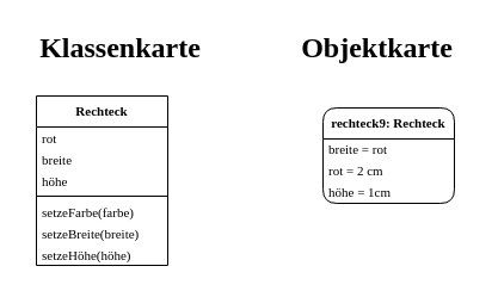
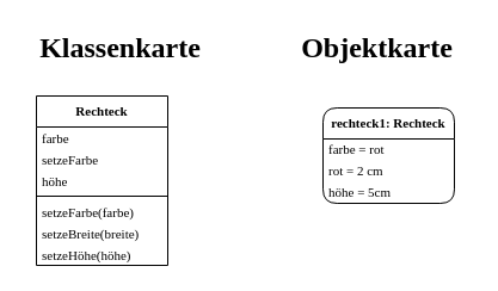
- <mxCell id="10" value="rechteck9: Rechteck" style="swimlane;fontStyle=1;align=center;verticalAlign=top;childLayout=stackLayout;horizontal=1;startSize=26;horizontalStack=0;resizeParent=1;resizeParentMax=0;resizeLast=0;collapsible=1;marginBottom=0;fontFamily=Alegreya;fontSize=11;rounded=1;perimeterSpacing=0;" parent="1" vertex="1"><mxGeometry x="270" y="90" width="110" height="80" as="geometry"><mxRectangle x="850" y="510" width="80" height="30" as="alternateBounds" /></mxGeometry></mxCell>
+ <mxCell id="10" value="rechteck1: Rechteck" style="swimlane;fontStyle=1;align=center;verticalAlign=top;childLayout=stackLayout;horizontal=1;startSize=26;horizontalStack=0;resizeParent=1;resizeParentMax=0;resizeLast=0;collapsible=1;marginBottom=0;fontFamily=Alegreya;fontSize=11;rounded=1;perimeterSpacing=0;" parent="1" vertex="1"><mxGeometry x="270" y="90" width="110" height="80" as="geometry"><mxRectangle x="850" y="510" width="80" height="30" as="alternateBounds" /></mxGeometry></mxCell>
- <mxCell id="3" value="rot" style="text;strokeColor=none;fillColor=none;align=left;verticalAlign=middle;spacingLeft=3;spacingRight=4;overflow=hidden;rotatable=0;points=[[0,0.5],[1,0.5]];portConstraint=eastwest;fontFamily=Alegreya;fontSize=11;" parent="2" vertex="1"><mxGeometry y="26" width="110" height="18" as="geometry" /></mxCell>
+ <mxCell id="3" value="farbe" style="text;strokeColor=none;fillColor=none;align=left;verticalAlign=middle;spacingLeft=3;spacingRight=4;overflow=hidden;rotatable=0;points=[[0,0.5],[1,0.5]];portConstraint=eastwest;fontFamily=Alegreya;fontSize=11;" parent="2" vertex="1"><mxGeometry y="26" width="110" height="18" as="geometry" /></mxCell>
- <mxCell id="11" value="breite = rot" style="text;strokeColor=none;fillColor=none;align=left;verticalAlign=middle;spacingLeft=3;spacingRight=4;overflow=hidden;rotatable=0;points=[[0,0.5],[1,0.5]];portConstraint=eastwest;fontFamily=Alegreya;fontSize=11;fontStyle=0;html=1;imageWidth=24;imageHeight=24;comic=0;imageAspect=0;" parent="10" vertex="1"><mxGeometry y="26" width="110" height="18" as="geometry" /></mxCell>
+ <mxCell id="11" value="farbe = rot" style="text;strokeColor=none;fillColor=none;align=left;verticalAlign=middle;spacingLeft=3;spacingRight=4;overflow=hidden;rotatable=0;points=[[0,0.5],[1,0.5]];portConstraint=eastwest;fontFamily=Alegreya;fontSize=11;fontStyle=0;html=1;imageWidth=24;imageHeight=24;comic=0;imageAspect=0;" parent="10" vertex="1"><mxGeometry y="26" width="110" height="18" as="geometry" /></mxCell>
- <mxCell id="4" value="breite" style="text;strokeColor=none;fillColor=none;align=left;verticalAlign=middle;spacingLeft=3;spacingRight=4;overflow=hidden;rotatable=0;points=[[0,0.5],[1,0.5]];portConstraint=eastwest;fontFamily=Alegreya;fontSize=11;" parent="2" vertex="1"><mxGeometry y="44" width="110" height="18" as="geometry" /></mxCell>
+ <mxCell id="4" value="setzeFarbe" style="text;strokeColor=none;fillColor=none;align=left;verticalAlign=middle;spacingLeft=3;spacingRight=4;overflow=hidden;rotatable=0;points=[[0,0.5],[1,0.5]];portConstraint=eastwest;fontFamily=Alegreya;fontSize=11;" parent="2" vertex="1"><mxGeometry y="44" width="110" height="18" as="geometry" /></mxCell>
- <mxCell id="13" value="höhe = 1cm" style="text;strokeColor=none;fillColor=none;align=left;verticalAlign=middle;spacingLeft=3;spacingRight=4;overflow=hidden;rotatable=0;points=[[0,0.5],[1,0.5]];portConstraint=eastwest;fontFamily=Alegreya;fontSize=11;fontStyle=0;html=1;imageWidth=24;imageHeight=24;comic=0;imageAspect=0;" parent="10" vertex="1"><mxGeometry y="62" width="110" height="18" as="geometry" /></mxCell>
+ <mxCell id="13" value="höhe = 5cm" style="text;strokeColor=none;fillColor=none;align=left;verticalAlign=middle;spacingLeft=3;spacingRight=4;overflow=hidden;rotatable=0;points=[[0,0.5],[1,0.5]];portConstraint=eastwest;fontFamily=Alegreya;fontSize=11;fontStyle=0;html=1;imageWidth=24;imageHeight=24;comic=0;imageAspect=0;" parent="10" vertex="1"><mxGeometry y="62" width="110" height="18" as="geometry" /></mxCell>
